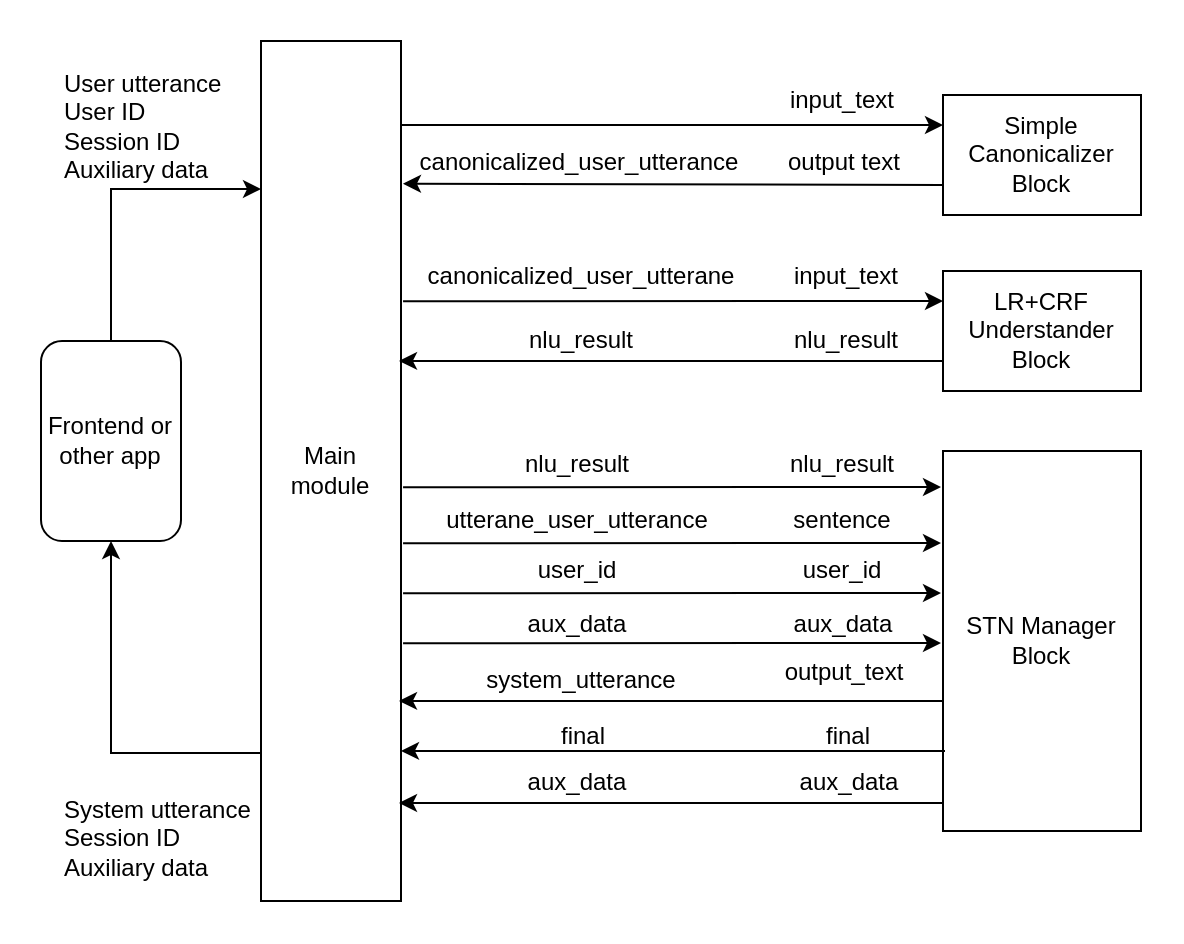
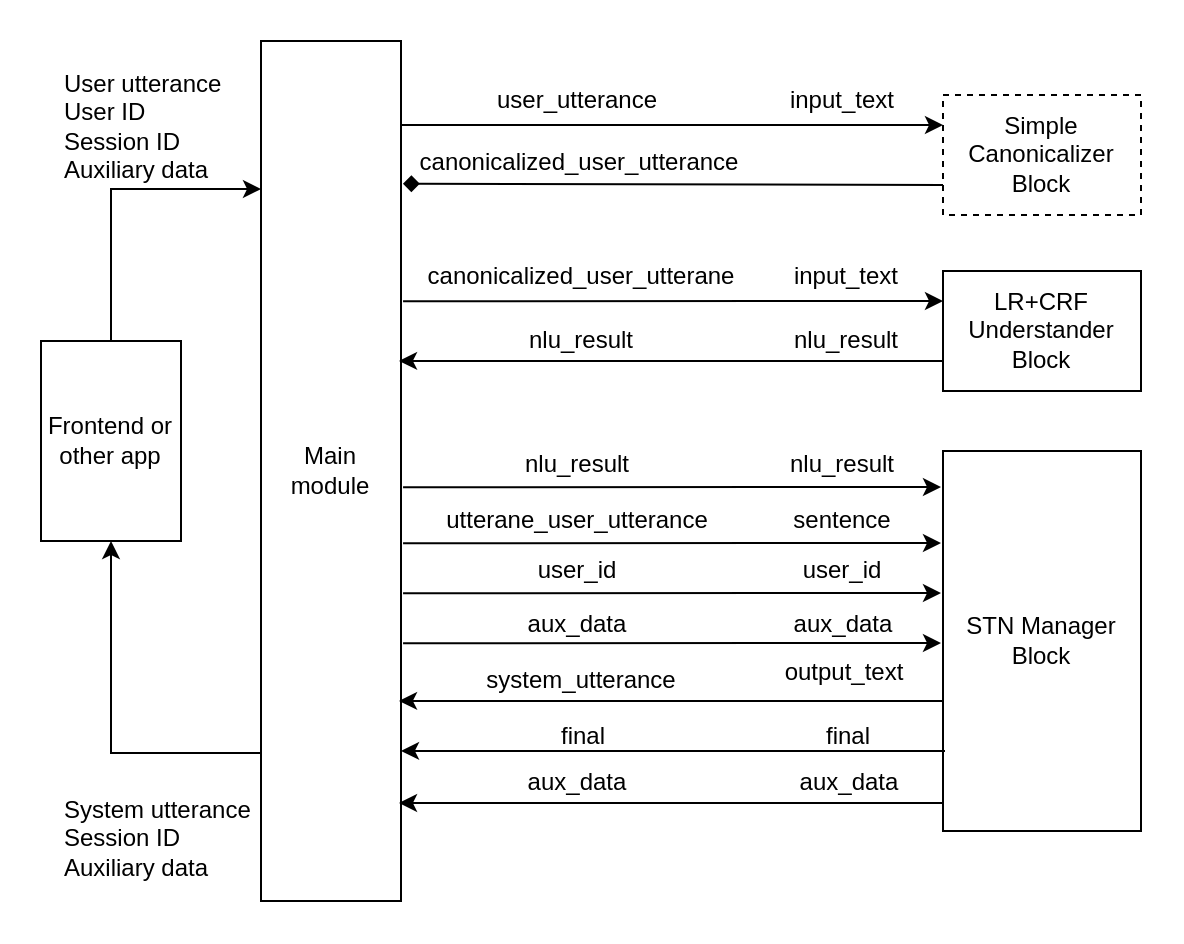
+ <mxCell id="15" value="user_utterance" style="text;html=1;strokeColor=none;fillColor=none;align=center;verticalAlign=middle;whiteSpace=wrap;rounded=0;" parent="1" vertex="1"><mxGeometry x="246" y="38" width="85" height="23" as="geometry" /></mxCell>
- <mxCell id="3" value="Simple&lt;br&gt;Canonicalizer&lt;br&gt;Block" style="rounded=0;whiteSpace=wrap;html=1;" parent="1" vertex="1"><mxGeometry x="471" y="47" width="99" height="60" as="geometry" /></mxCell>
+ <mxCell id="3" value="Simple&lt;br&gt;Canonicalizer&lt;br&gt;Block" style="rounded=0;whiteSpace=wrap;html=1;dashed=1;" parent="1" vertex="1"><mxGeometry x="471" y="47" width="99" height="60" as="geometry" /></mxCell>
- <mxCell id="17" value="output text" style="text;html=1;strokeColor=none;fillColor=none;align=center;verticalAlign=middle;whiteSpace=wrap;rounded=0;" parent="1" vertex="1"><mxGeometry x="392" y="65.5" width="60" height="30" as="geometry" /></mxCell>
- <mxCell id="7" value="" style="endArrow=classic;html=1;rounded=0;exitX=0;exitY=0.75;exitDx=0;exitDy=0;entryX=1.014;entryY=0.166;entryDx=0;entryDy=0;entryPerimeter=0;" parent="1" source="3" target="2" edge="1"><mxGeometry width="50" height="50" relative="1" as="geometry"><mxPoint x="201.03" y="154.18" as="sourcePoint" /><mxPoint x="253" y="154" as="targetPoint" /></mxGeometry></mxCell>
+ <mxCell id="7" value="" style="endArrow=diamond;html=1;rounded=0;exitX=0;exitY=0.75;exitDx=0;exitDy=0;entryX=1.014;entryY=0.166;entryDx=0;entryDy=0;entryPerimeter=0;" parent="1" source="3" target="2" edge="1"><mxGeometry width="50" height="50" relative="1" as="geometry"><mxPoint x="201.03" y="154.18" as="sourcePoint" /><mxPoint x="253" y="154" as="targetPoint" /></mxGeometry></mxCell>
- <mxCell id="36" value="Frontend or other app" style="whiteSpace=wrap;html=1;rounded=1;" parent="1" vertex="1"><mxGeometry x="20" y="170" width="70" height="100" as="geometry" /></mxCell>
+ <mxCell id="36" value="Frontend or other app" style="rounded=0;whiteSpace=wrap;html=1;" parent="1" vertex="1"><mxGeometry x="20" y="170" width="70" height="100" as="geometry" /></mxCell>
